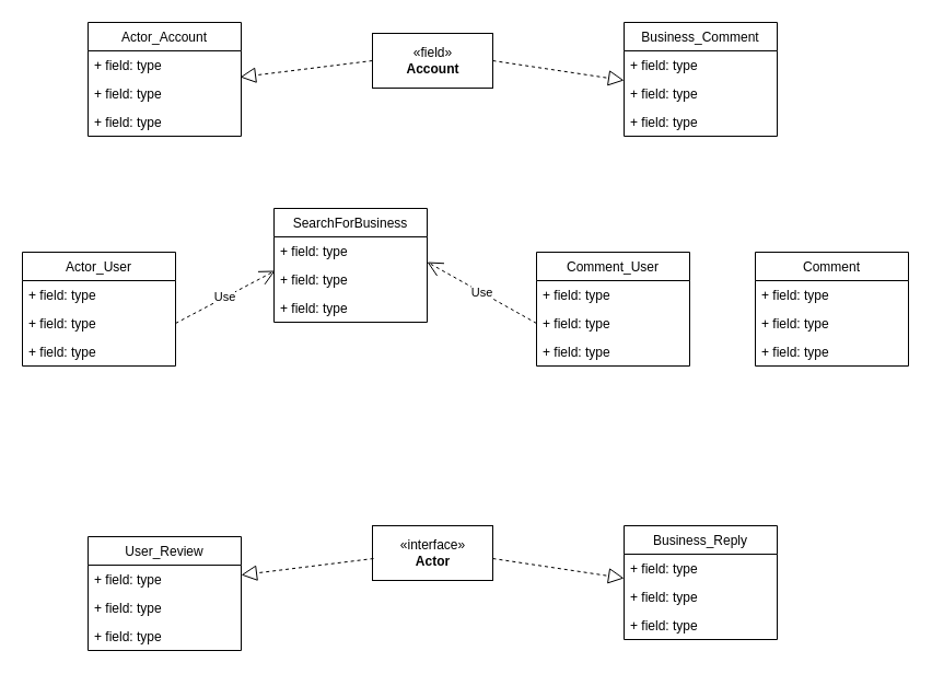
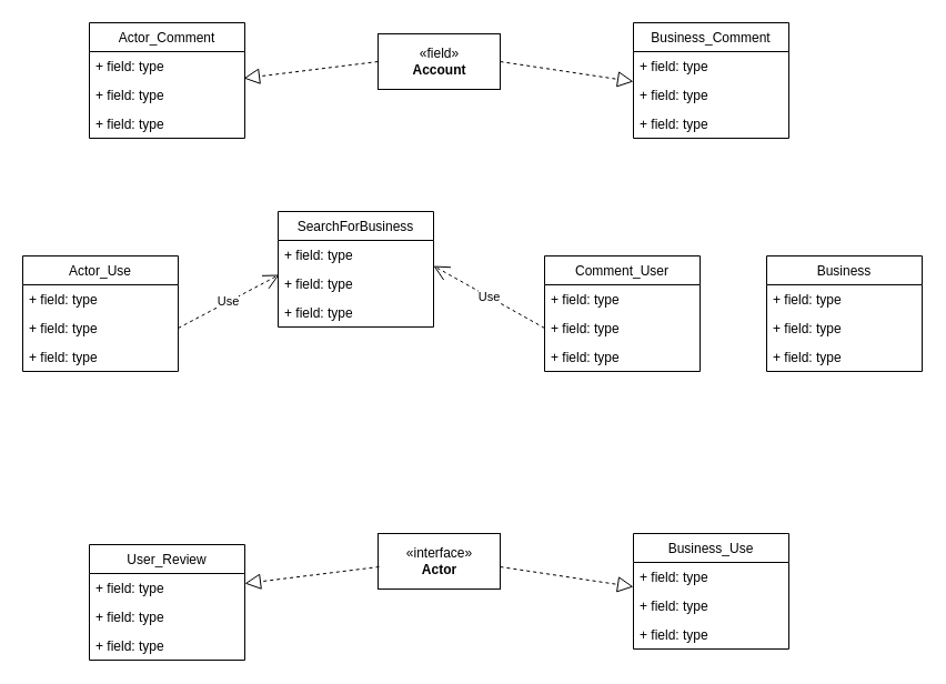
- <mxCell id="19" value="Actor_Account" style="swimlane;fontStyle=0;childLayout=stackLayout;horizontal=1;startSize=26;fillColor=none;horizontalStack=0;resizeParent=1;resizeParentMax=0;resizeLast=0;collapsible=1;marginBottom=0;" vertex="1" parent="1"><mxGeometry x="80" y="20" width="140" height="104" as="geometry" /></mxCell>
+ <mxCell id="19" value="Actor_Comment" style="swimlane;fontStyle=0;childLayout=stackLayout;horizontal=1;startSize=26;fillColor=none;horizontalStack=0;resizeParent=1;resizeParentMax=0;resizeLast=0;collapsible=1;marginBottom=0;" vertex="1" parent="1"><mxGeometry x="80" y="20" width="140" height="104" as="geometry" /></mxCell>
- <mxCell id="2" value="Actor_User" style="swimlane;fontStyle=0;childLayout=stackLayout;horizontal=1;startSize=26;fillColor=none;horizontalStack=0;resizeParent=1;resizeParentMax=0;resizeLast=0;collapsible=1;marginBottom=0;" vertex="1" parent="1"><mxGeometry x="20" y="230" width="140" height="104" as="geometry" /></mxCell>
+ <mxCell id="2" value="Actor_Use" style="swimlane;fontStyle=0;childLayout=stackLayout;horizontal=1;startSize=26;fillColor=none;horizontalStack=0;resizeParent=1;resizeParentMax=0;resizeLast=0;collapsible=1;marginBottom=0;" vertex="1" parent="1"><mxGeometry x="20" y="230" width="140" height="104" as="geometry" /></mxCell>
- <mxCell id="32" value="Comment" style="swimlane;fontStyle=0;childLayout=stackLayout;horizontal=1;startSize=26;fillColor=none;horizontalStack=0;resizeParent=1;resizeParentMax=0;resizeLast=0;collapsible=1;marginBottom=0;" vertex="1" parent="1"><mxGeometry x="690" y="230" width="140" height="104" as="geometry" /></mxCell>
+ <mxCell id="32" value="Business" style="swimlane;fontStyle=0;childLayout=stackLayout;horizontal=1;startSize=26;fillColor=none;horizontalStack=0;resizeParent=1;resizeParentMax=0;resizeLast=0;collapsible=1;marginBottom=0;" vertex="1" parent="1"><mxGeometry x="690" y="230" width="140" height="104" as="geometry" /></mxCell>
- <mxCell id="14" value="Business_Reply" style="swimlane;fontStyle=0;childLayout=stackLayout;horizontal=1;startSize=26;fillColor=none;horizontalStack=0;resizeParent=1;resizeParentMax=0;resizeLast=0;collapsible=1;marginBottom=0;" vertex="1" parent="1"><mxGeometry x="570" y="480" width="140" height="104" as="geometry" /></mxCell>
+ <mxCell id="14" value="Business_Use" style="swimlane;fontStyle=0;childLayout=stackLayout;horizontal=1;startSize=26;fillColor=none;horizontalStack=0;resizeParent=1;resizeParentMax=0;resizeLast=0;collapsible=1;marginBottom=0;" vertex="1" parent="1"><mxGeometry x="570" y="480" width="140" height="104" as="geometry" /></mxCell>
